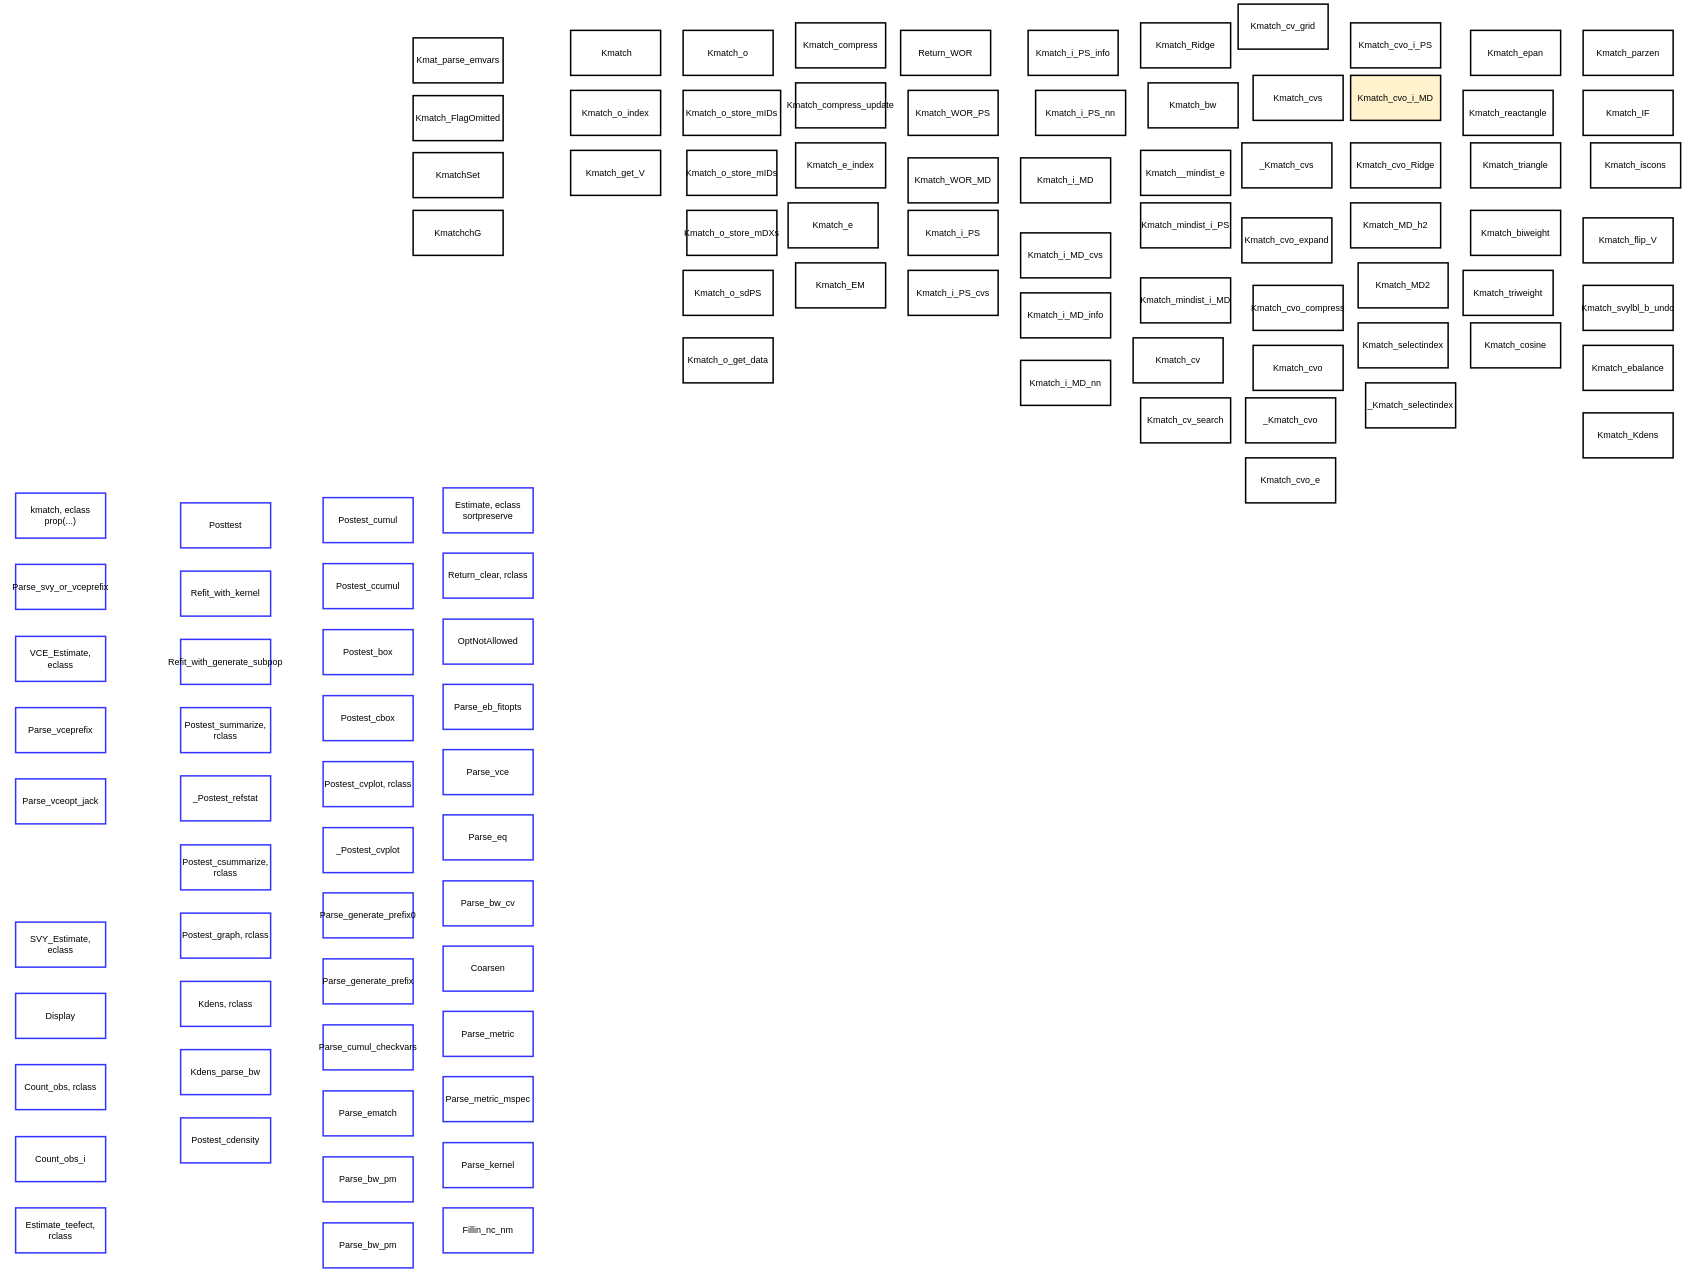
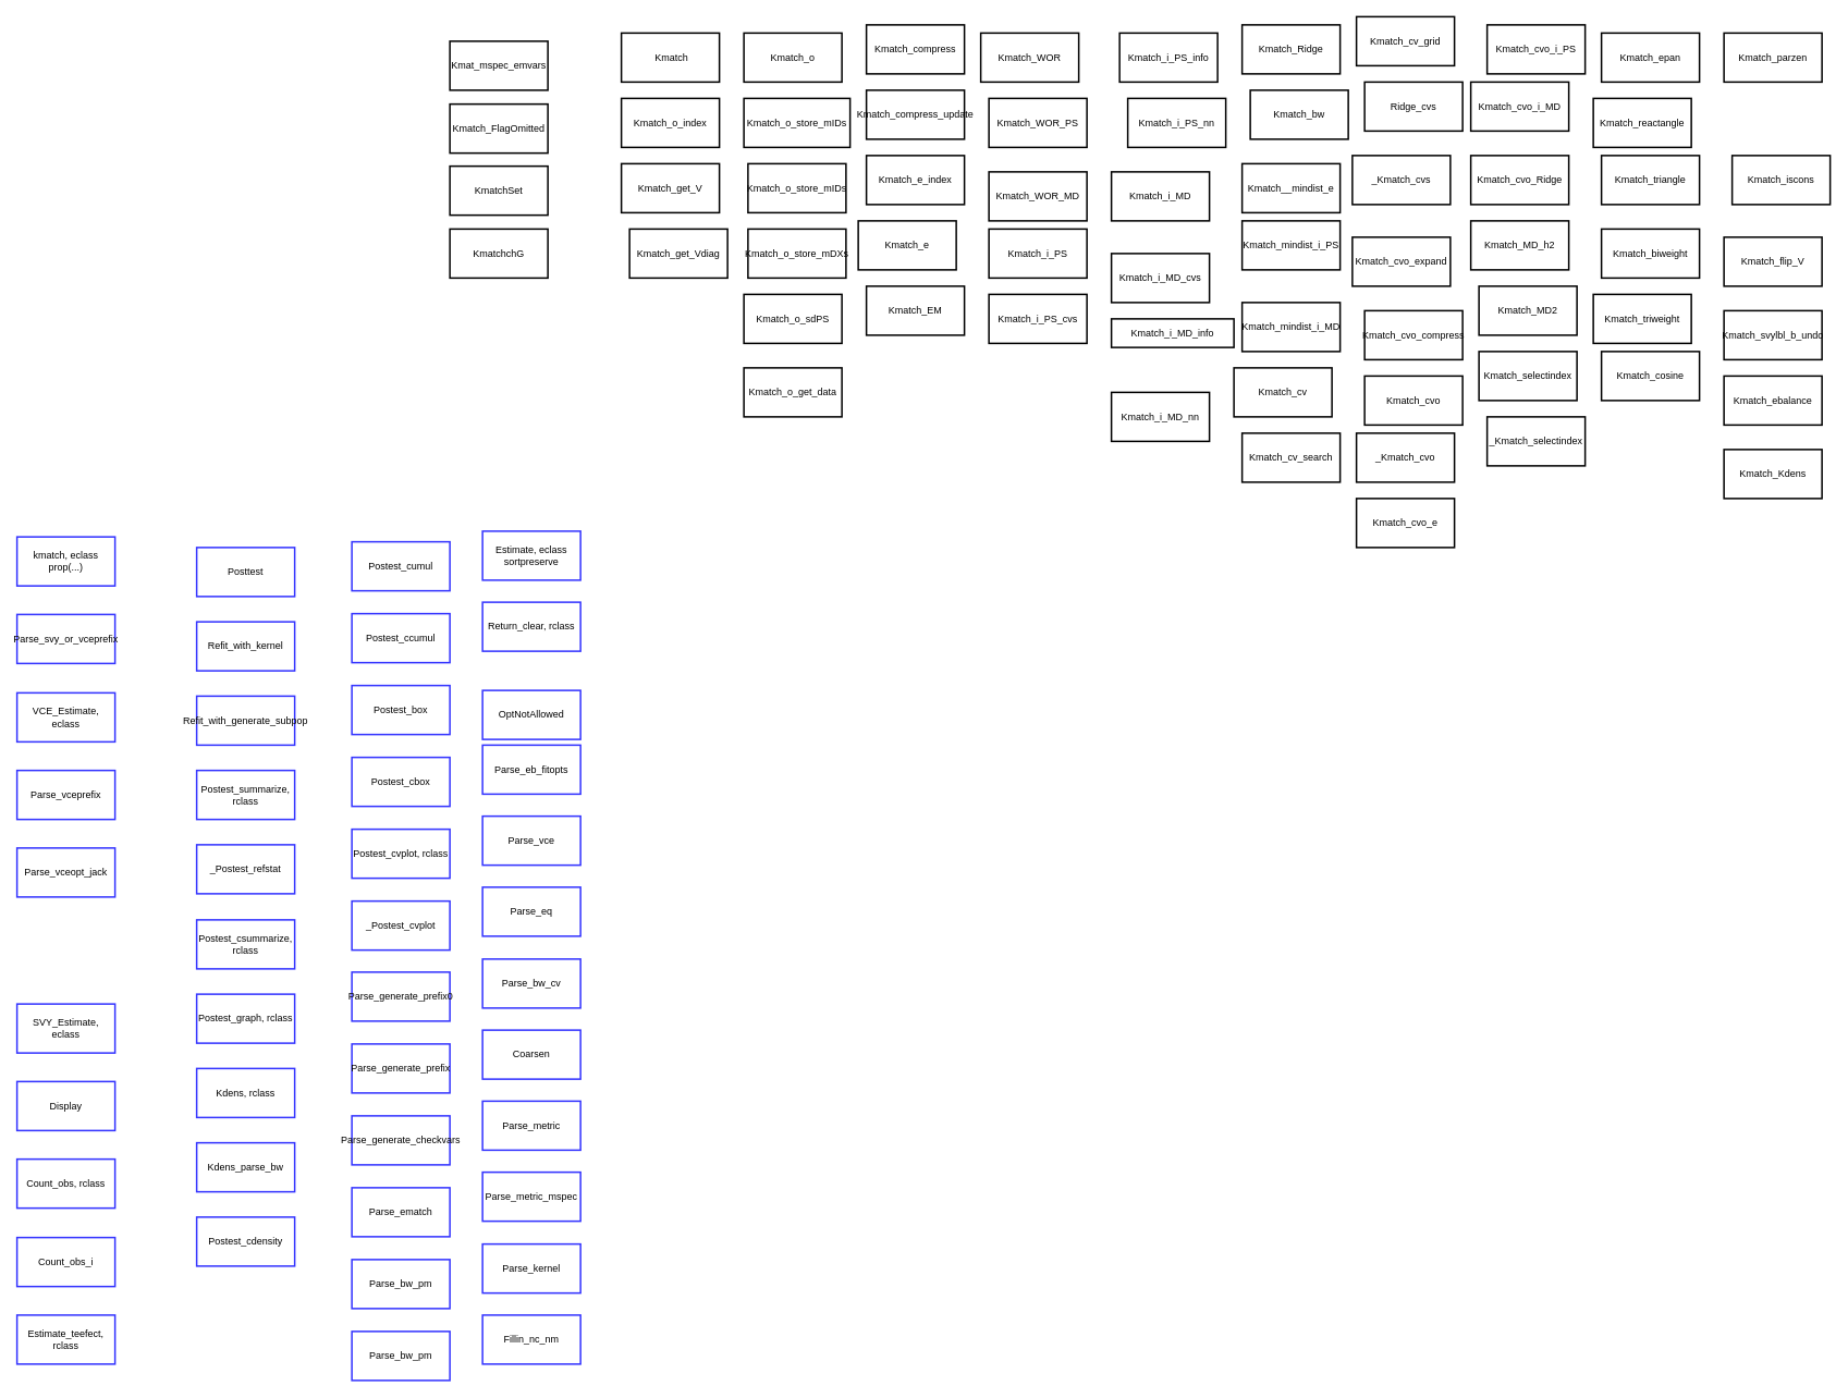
- <mxCell id="50" value="Kmatch_cv_grid" style="whiteSpace=wrap;html=1;strokeColor=#000000;strokeWidth=2;fontColor=#000000;fillColor=#FFFFFF;" vertex="1" parent="1"><mxGeometry x="1650" y="5" width="120" height="60" as="geometry" /></mxCell>
+ <mxCell id="50" value="Kmatch_cv_grid" style="whiteSpace=wrap;html=1;strokeColor=#000000;strokeWidth=2;fontColor=#000000;fillColor=#FFFFFF;" vertex="1" parent="1"><mxGeometry x="1660" y="20" width="120" height="60" as="geometry" /></mxCell>
- <mxCell id="42" value="Kmatch_cvo_i_PS" style="whiteSpace=wrap;html=1;strokeColor=#000000;strokeWidth=2;fontColor=#000000;fillColor=#FFFFFF;" vertex="1" parent="1"><mxGeometry x="1800" y="30" width="120" height="60" as="geometry" /></mxCell>
+ <mxCell id="42" value="Kmatch_cvo_i_PS" style="whiteSpace=wrap;html=1;strokeColor=#000000;strokeWidth=2;fontColor=#000000;fillColor=#FFFFFF;" vertex="1" parent="1"><mxGeometry x="1820" y="30" width="120" height="60" as="geometry" /></mxCell>
- <mxCell id="10" value="Return_WOR" style="whiteSpace=wrap;html=1;strokeColor=#000000;strokeWidth=2;fontColor=#000000;fillColor=#FFFFFF;" vertex="1" parent="1"><mxGeometry x="1200" y="40" width="120" height="60" as="geometry" /></mxCell>
+ <mxCell id="10" value="Kmatch_WOR" style="whiteSpace=wrap;html=1;strokeColor=#000000;strokeWidth=2;fontColor=#000000;fillColor=#FFFFFF;" vertex="1" parent="1"><mxGeometry x="1200" y="40" width="120" height="60" as="geometry" /></mxCell>
- <mxCell id="2" value="Kmat_parse_emvars" style="whiteSpace=wrap;html=1;fillColor=#FFFFFF;strokeColor=#000000;strokeWidth=2;fontColor=#000000;" vertex="1" parent="1"><mxGeometry x="550" y="50" width="120" height="60" as="geometry" /></mxCell>
+ <mxCell id="2" value="Kmat_mspec_emvars" style="whiteSpace=wrap;html=1;fillColor=#FFFFFF;strokeColor=#000000;strokeWidth=2;fontColor=#000000;" vertex="1" parent="1"><mxGeometry x="550" y="50" width="120" height="60" as="geometry" /></mxCell>
- <mxCell id="49" value="Kmatch_cvs" style="whiteSpace=wrap;html=1;strokeColor=#000000;strokeWidth=2;fontColor=#000000;fillColor=#FFFFFF;" vertex="1" parent="1"><mxGeometry x="1670" y="100" width="120" height="60" as="geometry" /></mxCell>
+ <mxCell id="49" value="Ridge_cvs" style="whiteSpace=wrap;html=1;strokeColor=#000000;strokeWidth=2;fontColor=#000000;fillColor=#FFFFFF;" vertex="1" parent="1"><mxGeometry x="1670" y="100" width="120" height="60" as="geometry" /></mxCell>
- <mxCell id="41" value="Kmatch_cvo_i_MD" style="whiteSpace=wrap;html=1;strokeColor=#000000;strokeWidth=2;fontColor=#000000;fillColor=#fff2cc;" vertex="1" parent="1"><mxGeometry x="1800" y="100" width="120" height="60" as="geometry" /></mxCell>
+ <mxCell id="41" value="Kmatch_cvo_i_MD" style="whiteSpace=wrap;html=1;strokeColor=#000000;strokeWidth=2;fontColor=#000000;fillColor=#FFFFFF;" vertex="1" parent="1"><mxGeometry x="1800" y="100" width="120" height="60" as="geometry" /></mxCell>
- <mxCell id="59" value="Kmatch_IF" style="whiteSpace=wrap;html=1;strokeColor=#000000;strokeWidth=2;fontColor=#000000;fillColor=#FFFFFF;" vertex="1" parent="1"><mxGeometry x="2110" y="120" width="120" height="60" as="geometry" /></mxCell>
+ <mxCell id="22" value="Kmatch_get_Vdiag" style="whiteSpace=wrap;html=1;strokeColor=#000000;strokeWidth=2;fontColor=#000000;fillColor=#FFFFFF;" vertex="1" parent="1"><mxGeometry x="770" y="280" width="120" height="60" as="geometry" /></mxCell>
- <mxCell id="31" value="Kmatch_i_MD_info" style="whiteSpace=wrap;html=1;strokeColor=#000000;strokeWidth=2;fontColor=#000000;fillColor=#FFFFFF;" vertex="1" parent="1"><mxGeometry x="1360" y="390" width="120" height="60" as="geometry" /></mxCell>
+ <mxCell id="31" value="Kmatch_i_MD_info" style="whiteSpace=wrap;html=1;strokeColor=#000000;strokeWidth=2;fontColor=#000000;fillColor=#FFFFFF;" vertex="1" parent="1"><mxGeometry x="1360" y="390" width="150" height="35" as="geometry" /></mxCell>
- <mxCell id="71" value="OptNotAllowed" style="whiteSpace=wrap;html=1;strokeColor=#3333FF;strokeWidth=2;fontColor=#000000;fillColor=#FFFFFF;" vertex="1" parent="1"><mxGeometry x="590" y="825" width="120" height="60" as="geometry" /></mxCell>
+ <mxCell id="71" value="OptNotAllowed" style="whiteSpace=wrap;html=1;strokeColor=#3333FF;strokeWidth=2;fontColor=#000000;fillColor=#FFFFFF;" vertex="1" parent="1"><mxGeometry x="590" y="845" width="120" height="60" as="geometry" /></mxCell>
- <mxCell id="102" value="Parse_cumul_checkvars" style="whiteSpace=wrap;html=1;strokeColor=#3333FF;strokeWidth=2;fontColor=#000000;fillColor=#FFFFFF;" vertex="1" parent="1"><mxGeometry x="430" y="1366" width="120" height="60" as="geometry" /></mxCell>
+ <mxCell id="102" value="Parse_generate_checkvars" style="whiteSpace=wrap;html=1;strokeColor=#3333FF;strokeWidth=2;fontColor=#000000;fillColor=#FFFFFF;" vertex="1" parent="1"><mxGeometry x="430" y="1366" width="120" height="60" as="geometry" /></mxCell>
